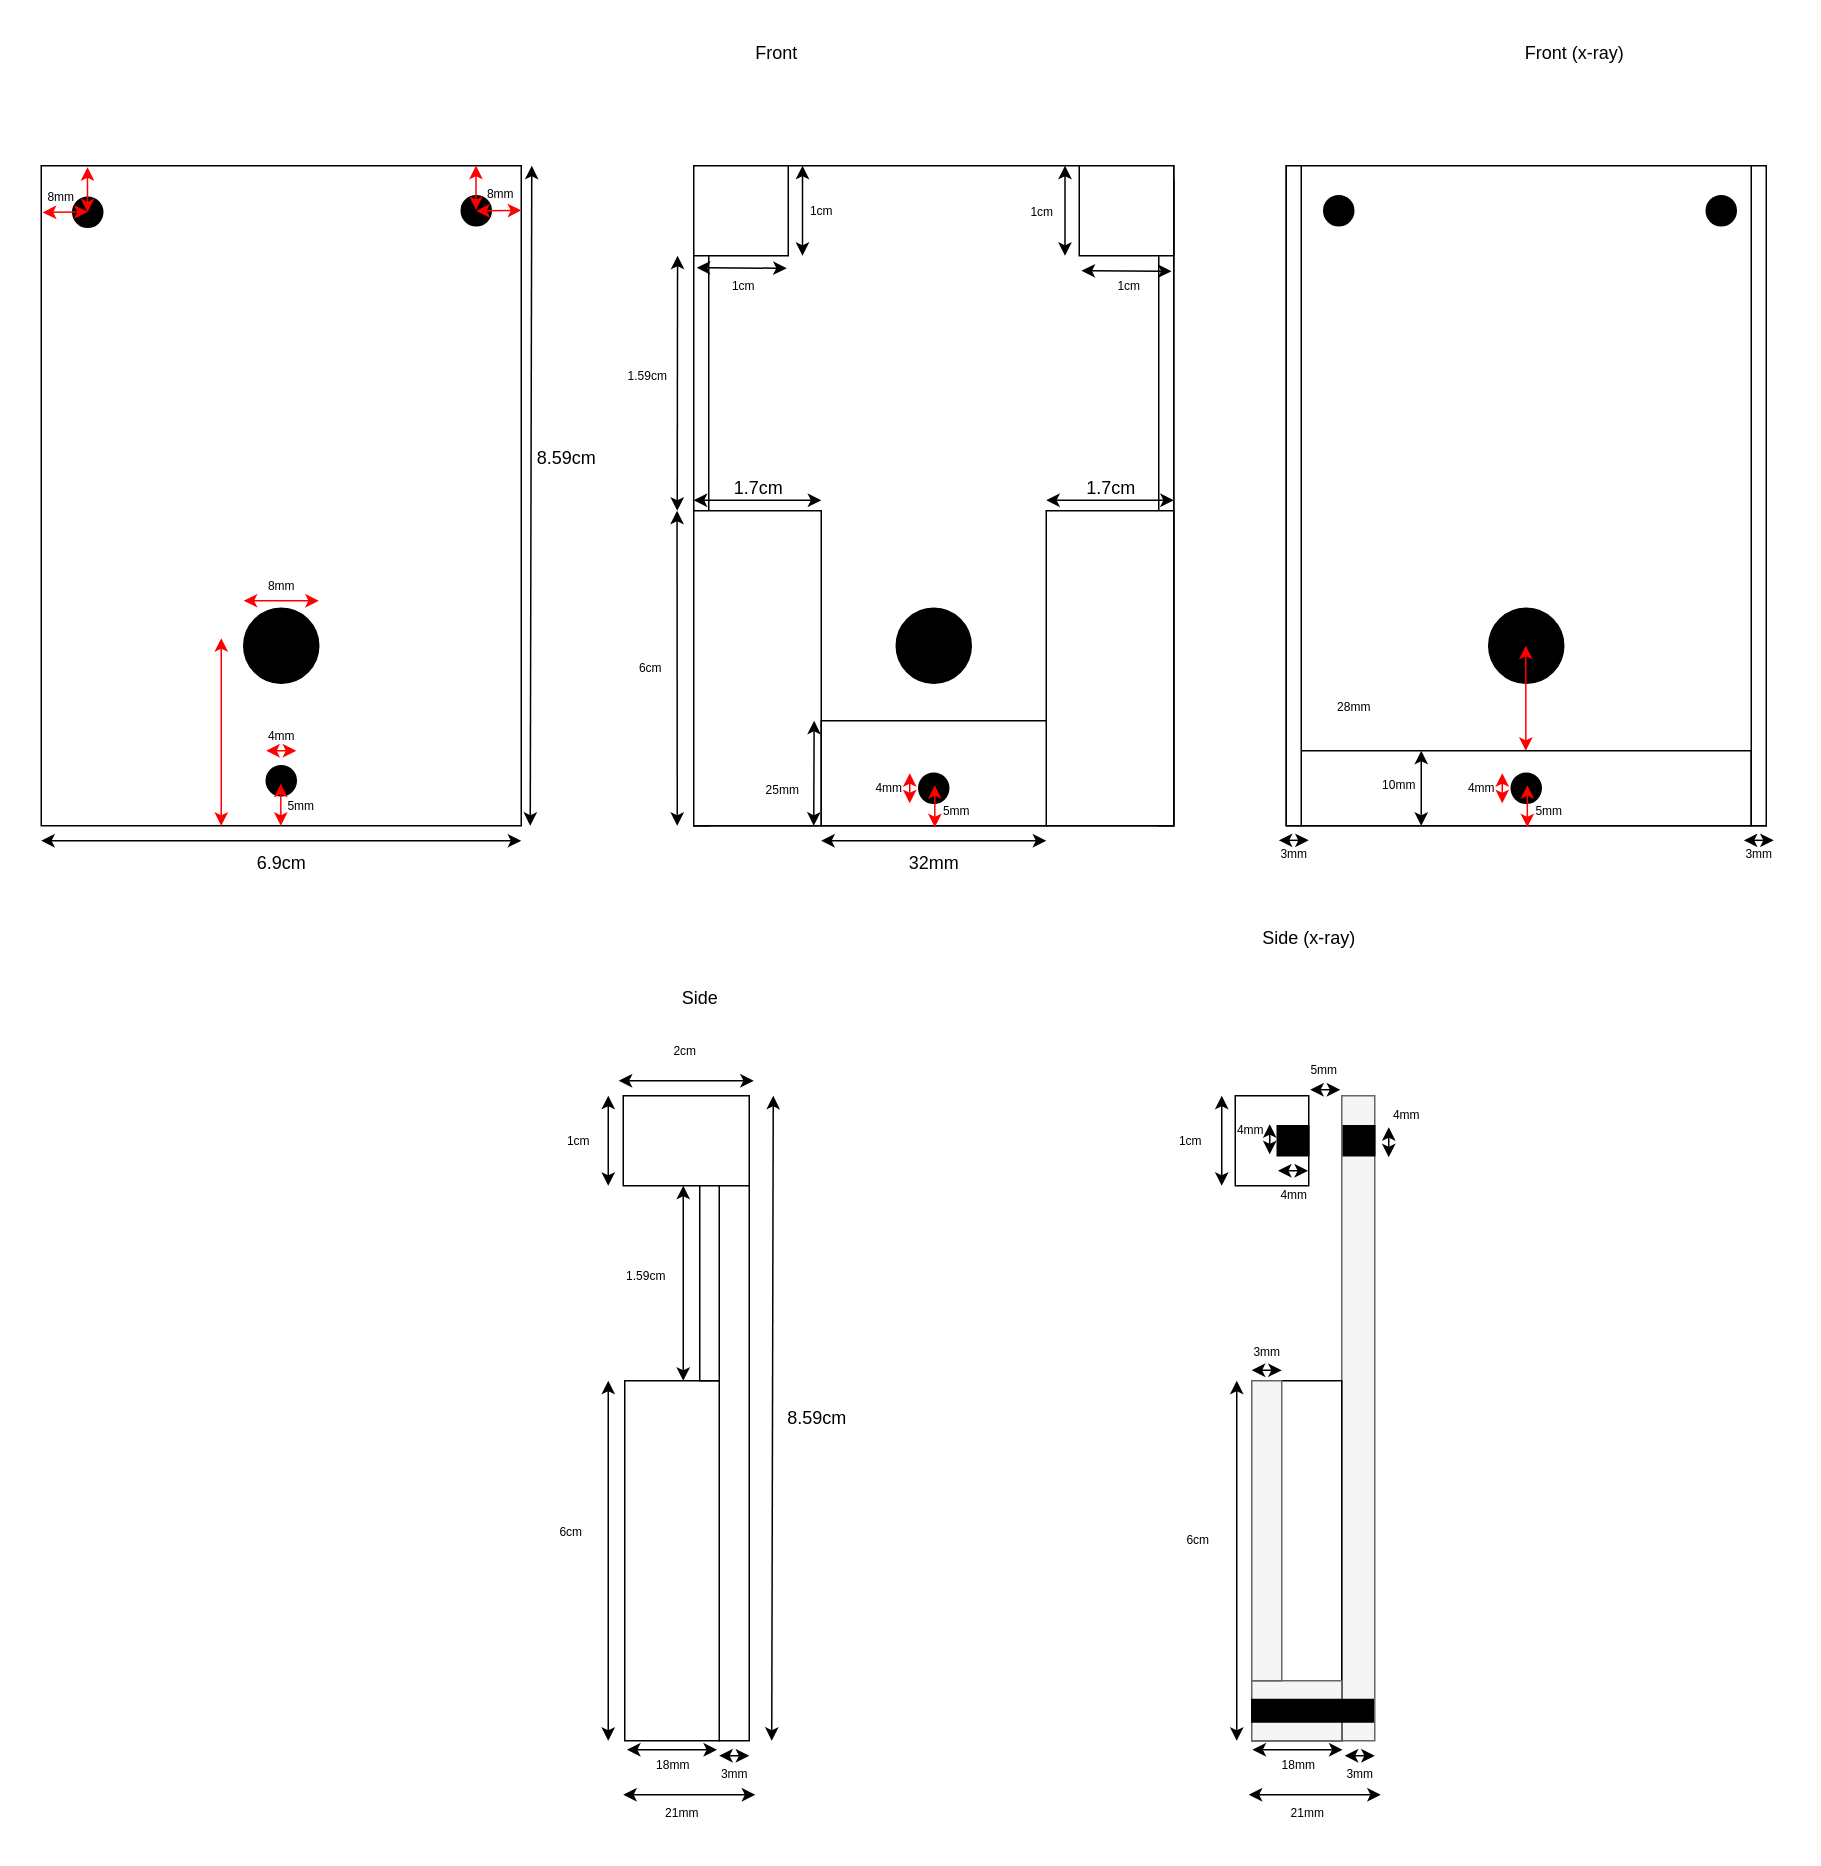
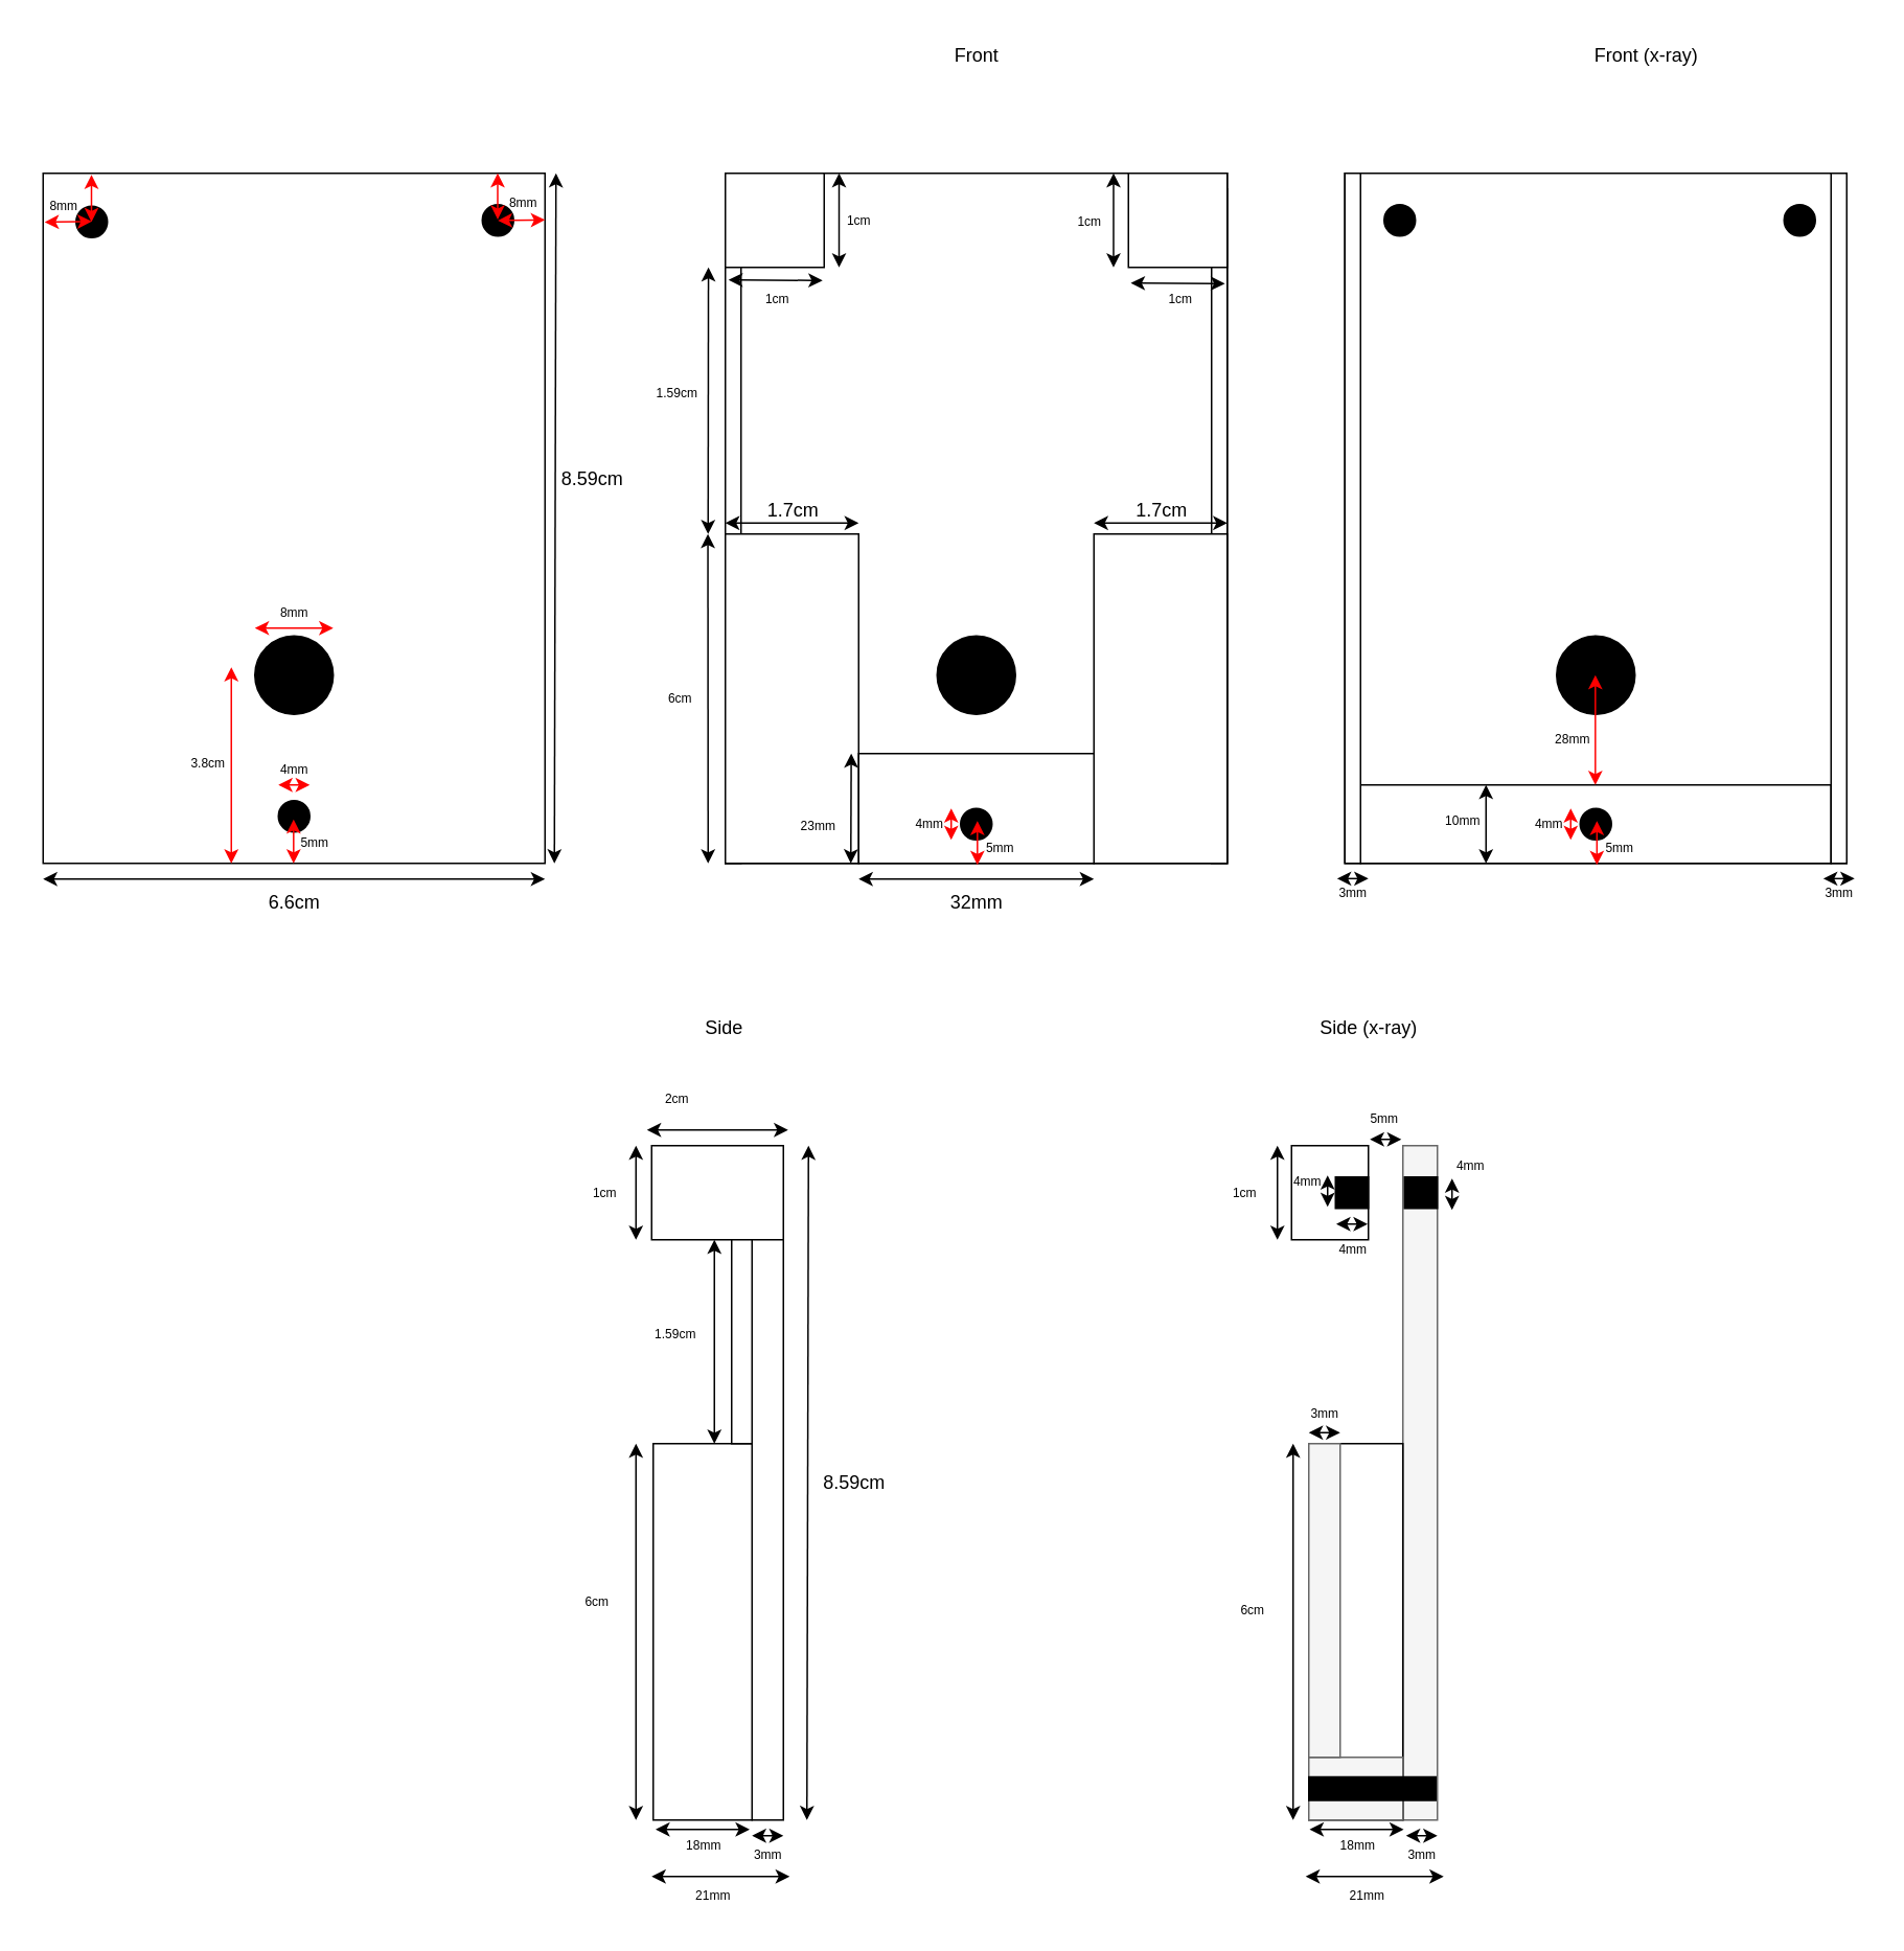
- <mxCell id="4" value="Front" style="text;html=1;align=center;verticalAlign=middle;resizable=0;points=[];autosize=1;strokeColor=none;fillColor=none;" parent="1" vertex="1"><mxGeometry x="492" y="20" width="50" height="30" as="geometry" /></mxCell>
+ <mxCell id="4" value="Front" style="text;html=1;align=center;verticalAlign=middle;resizable=0;points=[];autosize=1;strokeColor=none;fillColor=none;" parent="1" vertex="1"><mxGeometry x="597" y="20" width="50" height="30" as="geometry" /></mxCell>
- <mxCell id="122" value="&lt;font style=&quot;font-size: 8px;&quot;&gt;28mm&lt;/font&gt;" style="text;html=1;align=center;verticalAlign=middle;resizable=0;points=[];autosize=1;strokeColor=none;fillColor=none;" vertex="1" parent="1"><mxGeometry x="877" y="455" width="50" height="30" as="geometry" /></mxCell>
+ <mxCell id="122" value="&lt;font style=&quot;font-size: 8px;&quot;&gt;28mm&lt;/font&gt;" style="text;html=1;align=center;verticalAlign=middle;resizable=0;points=[];autosize=1;strokeColor=none;fillColor=none;" vertex="1" parent="1"><mxGeometry x="977" y="455" width="50" height="30" as="geometry" /></mxCell>
+ <mxCell id="30" value="&lt;font style=&quot;font-size: 8px;&quot;&gt;3.8cm&lt;/font&gt;" style="text;html=1;align=center;verticalAlign=middle;resizable=0;points=[];autosize=1;strokeColor=none;fillColor=none;" parent="1" vertex="1"><mxGeometry x="107" y="470" width="50" height="30" as="geometry" /></mxCell>
- <mxCell id="35" value="&lt;font style=&quot;font-size: 8px;&quot;&gt;25mm&lt;/font&gt;" style="text;html=1;align=center;verticalAlign=middle;resizable=0;points=[];autosize=1;strokeColor=none;fillColor=none;" parent="1" vertex="1"><mxGeometry x="496" y="510" width="50" height="30" as="geometry" /></mxCell>
+ <mxCell id="35" value="&lt;font style=&quot;font-size: 8px;&quot;&gt;23mm&lt;/font&gt;" style="text;html=1;align=center;verticalAlign=middle;resizable=0;points=[];autosize=1;strokeColor=none;fillColor=none;" parent="1" vertex="1"><mxGeometry x="496" y="510" width="50" height="30" as="geometry" /></mxCell>
- <mxCell id="8" value="6.9cm" style="text;html=1;align=center;verticalAlign=middle;resizable=0;points=[];autosize=1;strokeColor=none;fillColor=none;" parent="1" vertex="1"><mxGeometry x="157" y="560" width="60" height="30" as="geometry" /></mxCell>
+ <mxCell id="8" value="6.6cm" style="text;html=1;align=center;verticalAlign=middle;resizable=0;points=[];autosize=1;strokeColor=none;fillColor=none;" parent="1" vertex="1"><mxGeometry x="157" y="560" width="60" height="30" as="geometry" /></mxCell>
- <mxCell id="6" value="Side (x-ray)" style="text;html=1;align=center;verticalAlign=middle;resizable=0;points=[];autosize=1;strokeColor=none;fillColor=none;" parent="1" vertex="1"><mxGeometry x="827" y="610" width="90" height="30" as="geometry" /></mxCell>
+ <mxCell id="6" value="Side (x-ray)" style="text;html=1;align=center;verticalAlign=middle;resizable=0;points=[];autosize=1;strokeColor=none;fillColor=none;" parent="1" vertex="1"><mxGeometry x="827" y="640" width="90" height="30" as="geometry" /></mxCell>
- <mxCell id="5" value="Side" style="text;html=1;align=center;verticalAlign=middle;resizable=0;points=[];autosize=1;strokeColor=none;fillColor=none;" parent="1" vertex="1"><mxGeometry x="441" y="650" width="50" height="30" as="geometry" /></mxCell>
+ <mxCell id="5" value="Side" style="text;html=1;align=center;verticalAlign=middle;resizable=0;points=[];autosize=1;strokeColor=none;fillColor=none;" parent="1" vertex="1"><mxGeometry x="436" y="640" width="50" height="30" as="geometry" /></mxCell>
- <mxCell id="128" value="2cm" style="text;html=1;align=center;verticalAlign=middle;resizable=0;points=[];autosize=1;strokeColor=none;fillColor=none;fontSize=8;" vertex="1" parent="1"><mxGeometry x="436" y="690" width="40" height="20" as="geometry" /></mxCell>
+ <mxCell id="128" value="2cm" style="text;html=1;align=center;verticalAlign=middle;resizable=0;points=[];autosize=1;strokeColor=none;fillColor=none;fontSize=8;" vertex="1" parent="1"><mxGeometry x="411" y="690" width="40" height="20" as="geometry" /></mxCell>
